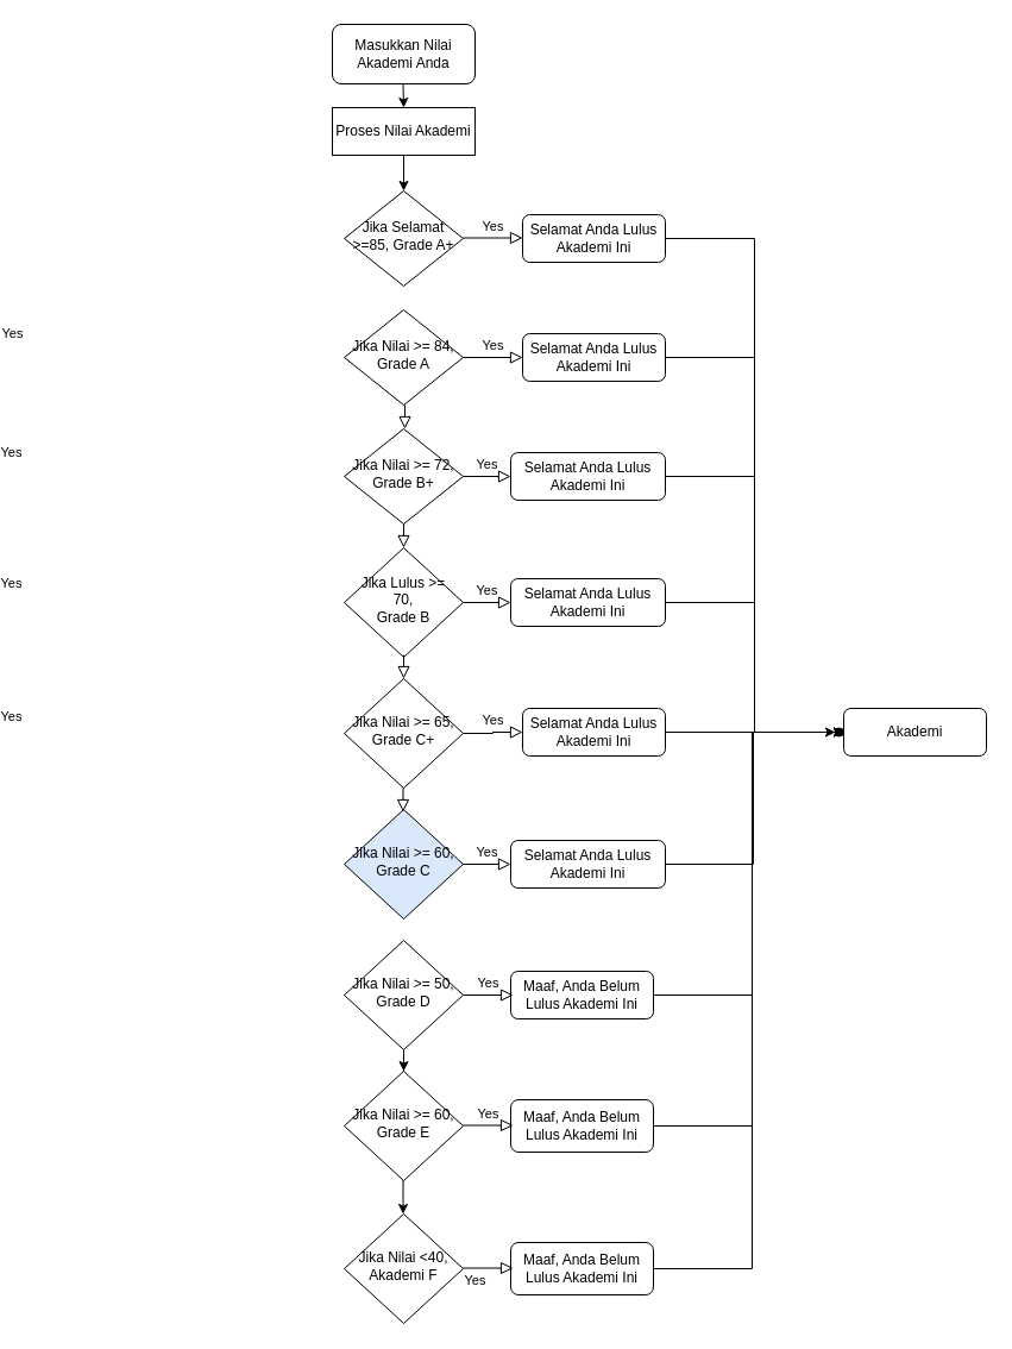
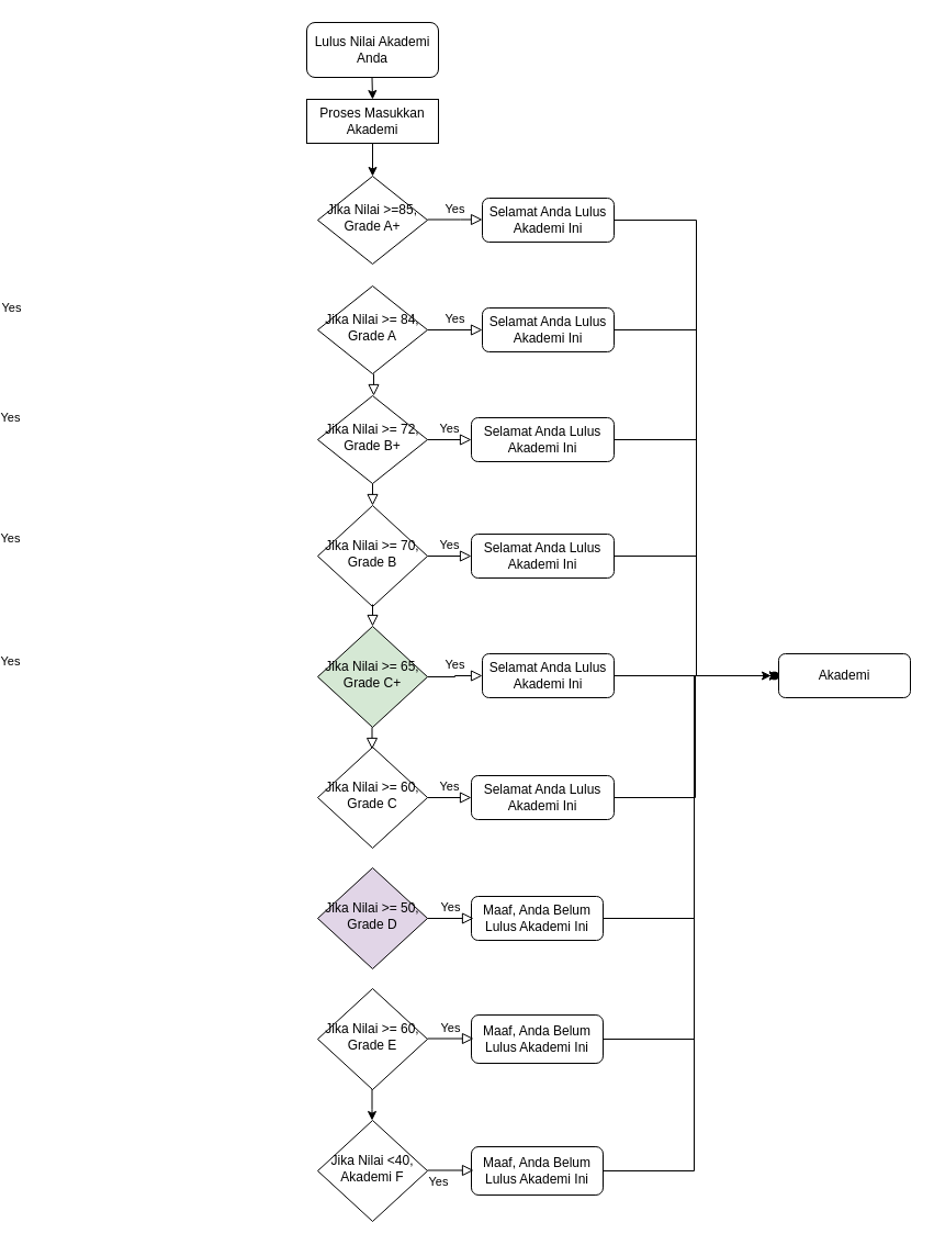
- <mxCell id="9" value="Masukkan Nilai Akademi Anda" style="whiteSpace=wrap;html=1;rounded=1;shadow=0;strokeWidth=1;glass=0;" vertex="1" parent="1"><mxGeometry x="20" y="20" width="120" height="50" as="geometry" /></mxCell>
+ <mxCell id="9" value="Lulus Nilai Akademi Anda" style="whiteSpace=wrap;html=1;rounded=1;shadow=0;strokeWidth=1;glass=0;" vertex="1" parent="1"><mxGeometry x="20" y="20" width="120" height="50" as="geometry" /></mxCell>
- <mxCell id="10" value="Proses Nilai Akademi" style="rounded=0;whiteSpace=wrap;html=1;" vertex="1" parent="1"><mxGeometry x="20" y="90" width="120" height="40" as="geometry" /></mxCell>
+ <mxCell id="10" value="Proses Masukkan Akademi" style="rounded=0;whiteSpace=wrap;html=1;" vertex="1" parent="1"><mxGeometry x="20" y="90" width="120" height="40" as="geometry" /></mxCell>
- <mxCell id="2" value="Jika Selamat &amp;gt;=85, Grade A+" style="rhombus;whiteSpace=wrap;html=1;shadow=0;fontFamily=Helvetica;fontSize=12;align=center;strokeWidth=1;spacing=6;spacingTop=-4;" parent="1" vertex="1"><mxGeometry x="30" y="160" width="100" height="80" as="geometry" /></mxCell>
+ <mxCell id="2" value="Jika Nilai &amp;gt;=85, Grade A+" style="rhombus;whiteSpace=wrap;html=1;shadow=0;fontFamily=Helvetica;fontSize=12;align=center;strokeWidth=1;spacing=6;spacingTop=-4;" parent="1" vertex="1"><mxGeometry x="30" y="160" width="100" height="80" as="geometry" /></mxCell>
- <mxCell id="14" value="Jika Lulus &amp;gt;= 70,&lt;br&gt;Grade B" style="rhombus;whiteSpace=wrap;html=1;shadow=0;fontFamily=Helvetica;fontSize=12;align=center;strokeWidth=1;spacing=6;spacingTop=-4;" vertex="1" parent="1"><mxGeometry x="30" y="460" width="100" height="92" as="geometry" /></mxCell>
+ <mxCell id="14" value="Jika Nilai &amp;gt;= 70,&lt;br&gt;Grade B" style="rhombus;whiteSpace=wrap;html=1;shadow=0;fontFamily=Helvetica;fontSize=12;align=center;strokeWidth=1;spacing=6;spacingTop=-4;" vertex="1" parent="1"><mxGeometry x="30" y="460" width="100" height="92" as="geometry" /></mxCell>
- <mxCell id="22" value="Jika Nilai &amp;gt;= 65, Grade C+" style="rhombus;whiteSpace=wrap;html=1;shadow=0;fontFamily=Helvetica;fontSize=12;align=center;strokeWidth=1;spacing=6;spacingTop=-4;" vertex="1" parent="1"><mxGeometry x="30" y="570" width="100" height="92" as="geometry" /></mxCell>
+ <mxCell id="22" value="Jika Nilai &amp;gt;= 65, Grade C+" style="rhombus;whiteSpace=wrap;html=1;shadow=0;fontFamily=Helvetica;fontSize=12;align=center;strokeWidth=1;spacing=6;spacingTop=-4;fillColor=#d5e8d4;" vertex="1" parent="1"><mxGeometry x="30" y="570" width="100" height="92" as="geometry" /></mxCell>
- <mxCell id="26" value="Jika Nilai &amp;gt;= 60, Grade C" style="rhombus;whiteSpace=wrap;html=1;shadow=0;fontFamily=Helvetica;fontSize=12;align=center;strokeWidth=1;spacing=6;spacingTop=-4;fillColor=#dae8fc;" vertex="1" parent="1"><mxGeometry x="30" y="680" width="100" height="92" as="geometry" /></mxCell>
+ <mxCell id="26" value="Jika Nilai &amp;gt;= 60, Grade C" style="rhombus;whiteSpace=wrap;html=1;shadow=0;fontFamily=Helvetica;fontSize=12;align=center;strokeWidth=1;spacing=6;spacingTop=-4;" vertex="1" parent="1"><mxGeometry x="30" y="680" width="100" height="92" as="geometry" /></mxCell>
- <mxCell id="36" value="Jika Nilai &amp;gt;= 50, Grade D" style="rhombus;whiteSpace=wrap;html=1;shadow=0;fontFamily=Helvetica;fontSize=12;align=center;strokeWidth=1;spacing=6;spacingTop=-4;" vertex="1" parent="1"><mxGeometry x="30" y="790" width="100" height="92" as="geometry" /></mxCell>
+ <mxCell id="36" value="Jika Nilai &amp;gt;= 50, Grade D" style="rhombus;whiteSpace=wrap;html=1;shadow=0;fontFamily=Helvetica;fontSize=12;align=center;strokeWidth=1;spacing=6;spacingTop=-4;fillColor=#e1d5e7;" vertex="1" parent="1"><mxGeometry x="30" y="790" width="100" height="92" as="geometry" /></mxCell>
- <mxCell id="35" value="" style="edgeStyle=orthogonalEdgeStyle;rounded=0;orthogonalLoop=1;jettySize=auto;html=1;" edge="1" parent="1" source="36" target="37"><mxGeometry relative="1" as="geometry" /></mxCell>
